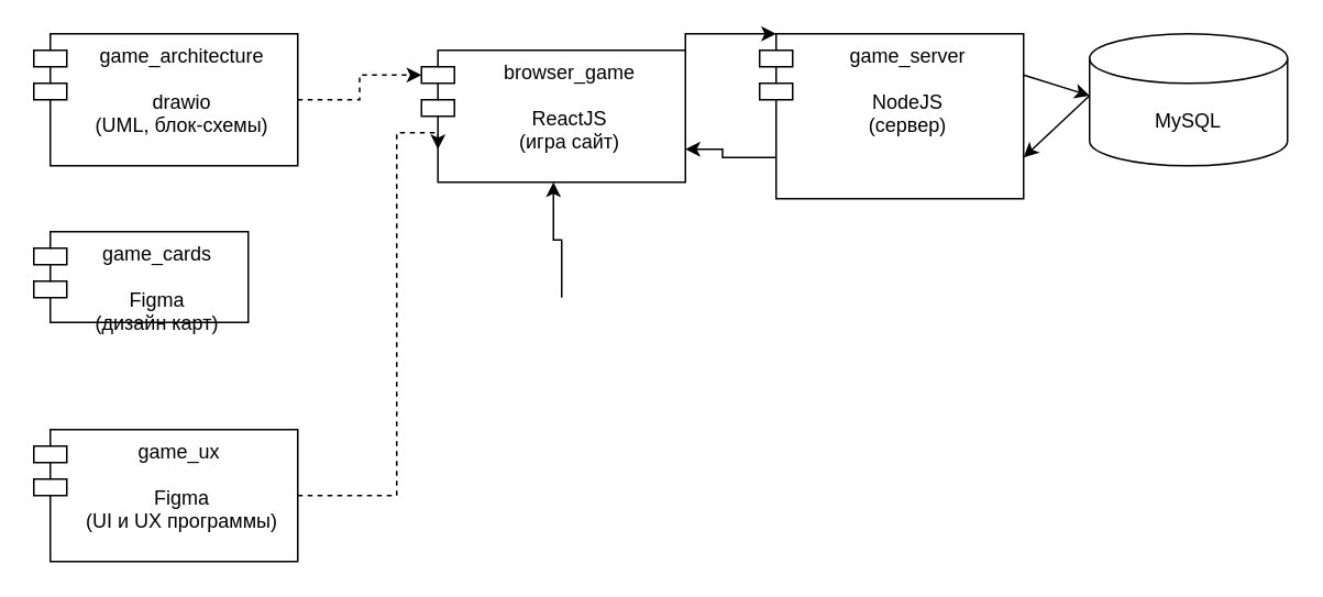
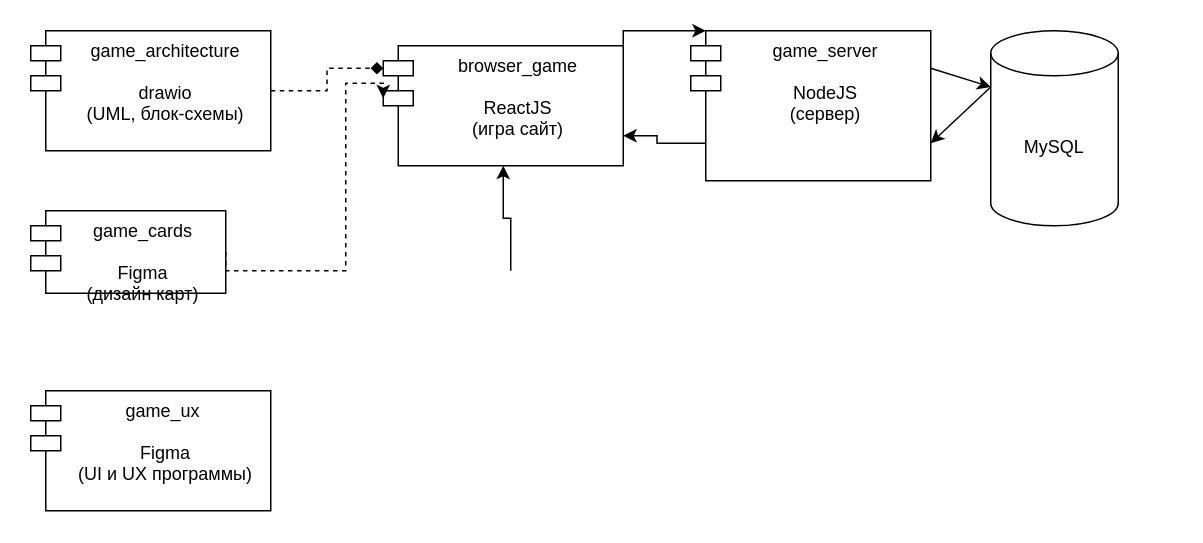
- <mxCell id="4" style="edgeStyle=orthogonalEdgeStyle;rounded=0;orthogonalLoop=1;jettySize=auto;html=1;exitX=1;exitY=0.5;exitDx=0;exitDy=0;entryX=0;entryY=0;entryDx=0;entryDy=15;entryPerimeter=0;dashed=1;" edge="1" parent="1" source="5" target="3"><mxGeometry relative="1" as="geometry" /></mxCell>
+ <mxCell id="4" style="edgeStyle=orthogonalEdgeStyle;rounded=0;orthogonalLoop=1;jettySize=auto;html=1;exitX=1;exitY=0.5;exitDx=0;exitDy=0;entryX=0;entryY=0;entryDx=0;entryDy=15;entryPerimeter=0;dashed=1;endArrow=diamond;" edge="1" parent="1" source="5" target="3"><mxGeometry relative="1" as="geometry" /></mxCell>
- <mxCell id="16" value="MySQL" style="shape=cylinder3;whiteSpace=wrap;html=1;boundedLbl=1;backgroundOutline=1;size=15;fillColor=none;" vertex="1" parent="1"><mxGeometry x="660" y="20" width="120" height="80" as="geometry" /></mxCell>
+ <mxCell id="16" value="MySQL" style="shape=cylinder3;whiteSpace=wrap;html=1;boundedLbl=1;backgroundOutline=1;size=15;fillColor=none;" vertex="1" parent="1"><mxGeometry x="660" y="20" width="85" height="130" as="geometry" /></mxCell>
+ <mxCell id="6" style="edgeStyle=orthogonalEdgeStyle;rounded=0;orthogonalLoop=1;jettySize=auto;html=1;exitX=1;exitY=0.5;exitDx=0;exitDy=0;entryX=0;entryY=0;entryDx=0;entryDy=35;entryPerimeter=0;dashed=1;" edge="1" parent="1" source="7" target="3"><mxGeometry relative="1" as="geometry"><Array as="points"><mxPoint x="230" y="180" /><mxPoint x="230" y="55" /></Array></mxGeometry></mxCell>
- <mxCell id="8" style="edgeStyle=orthogonalEdgeStyle;rounded=0;orthogonalLoop=1;jettySize=auto;html=1;exitX=1;exitY=0.5;exitDx=0;exitDy=0;entryX=0;entryY=0.75;entryDx=10;entryDy=0;entryPerimeter=0;dashed=1;" edge="1" parent="1" source="9" target="3"><mxGeometry relative="1" as="geometry"><Array as="points"><mxPoint x="240" y="300" /><mxPoint x="240" y="80" /></Array></mxGeometry></mxCell>
